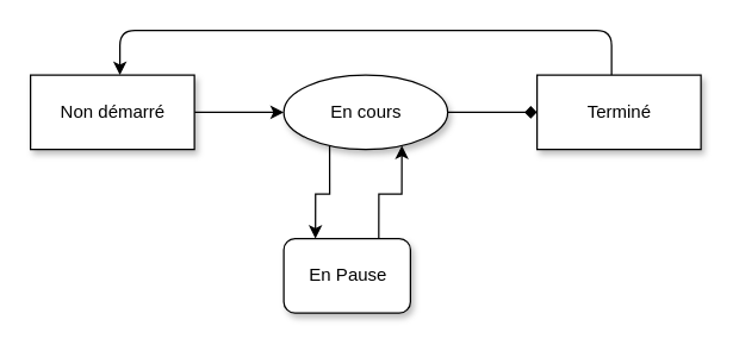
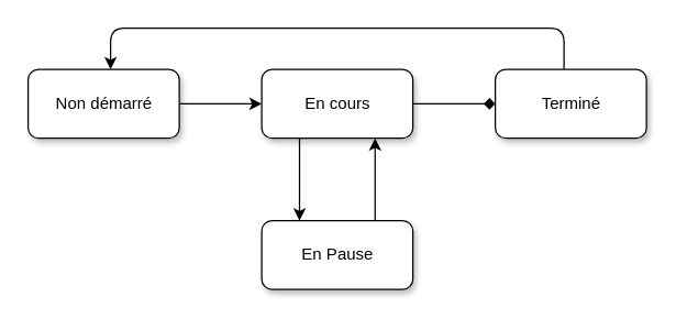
- <mxCell id="3" value="Non démarré" style="html=1;fillStyle=auto;fillColor=default;shadow=1;rounded=0;" vertex="1" parent="1"><mxGeometry x="20" y="50" width="110" height="50" as="geometry" /></mxCell>
+ <mxCell id="3" value="Non démarré" style="html=1;fillStyle=auto;fillColor=default;rounded=1;shadow=1;" vertex="1" parent="1"><mxGeometry x="20" y="50" width="110" height="50" as="geometry" /></mxCell>
- <mxCell id="6" value="En cours" style="ellipse;html=1;shadow=1;" vertex="1" parent="1"><mxGeometry x="190" y="50" width="110" height="50" as="geometry" /></mxCell>
+ <mxCell id="6" value="En cours" style="html=1;rounded=1;shadow=1;" vertex="1" parent="1"><mxGeometry x="190" y="50" width="110" height="50" as="geometry" /></mxCell>
- <mxCell id="10" value="Terminé" style="html=1;shadow=1;rounded=0;" vertex="1" parent="1"><mxGeometry x="360" y="50" width="110" height="50" as="geometry" /></mxCell>
+ <mxCell id="10" value="Terminé" style="html=1;rounded=1;shadow=1;" vertex="1" parent="1"><mxGeometry x="360" y="50" width="110" height="50" as="geometry" /></mxCell>
- <mxCell id="8" value="En Pause" style="html=1;glass=0;rounded=1;shadow=1;" vertex="1" parent="1"><mxGeometry x="190" y="160" width="85" height="50" as="geometry" /></mxCell>
+ <mxCell id="8" value="En Pause" style="html=1;glass=0;rounded=1;shadow=1;" vertex="1" parent="1"><mxGeometry x="190" y="160" width="110" height="50" as="geometry" /></mxCell>
